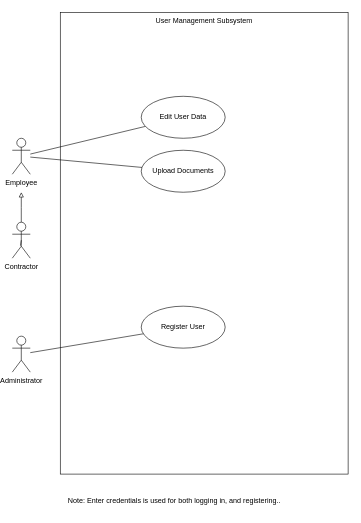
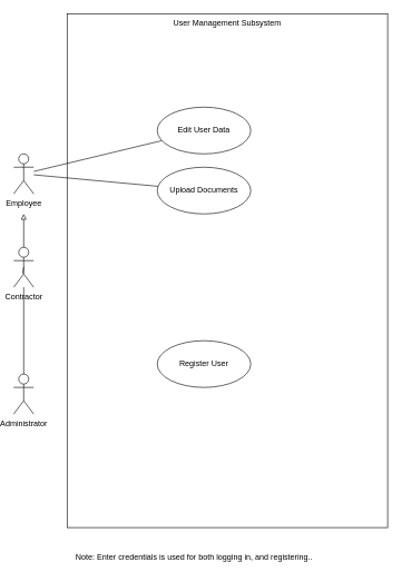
- <mxCell id="3" style="edgeStyle=none;rounded=0;orthogonalLoop=1;jettySize=auto;html=1;endArrow=none;endFill=0;" parent="1" source="4" target="8" edge="1"><mxGeometry relative="1" as="geometry" /></mxCell>
+ <mxCell id="3" style="edgeStyle=none;rounded=0;orthogonalLoop=1;jettySize=auto;html=1;endArrow=none;endFill=0;" parent="1" source="4" target="10" edge="1"><mxGeometry relative="1" as="geometry" /></mxCell>
